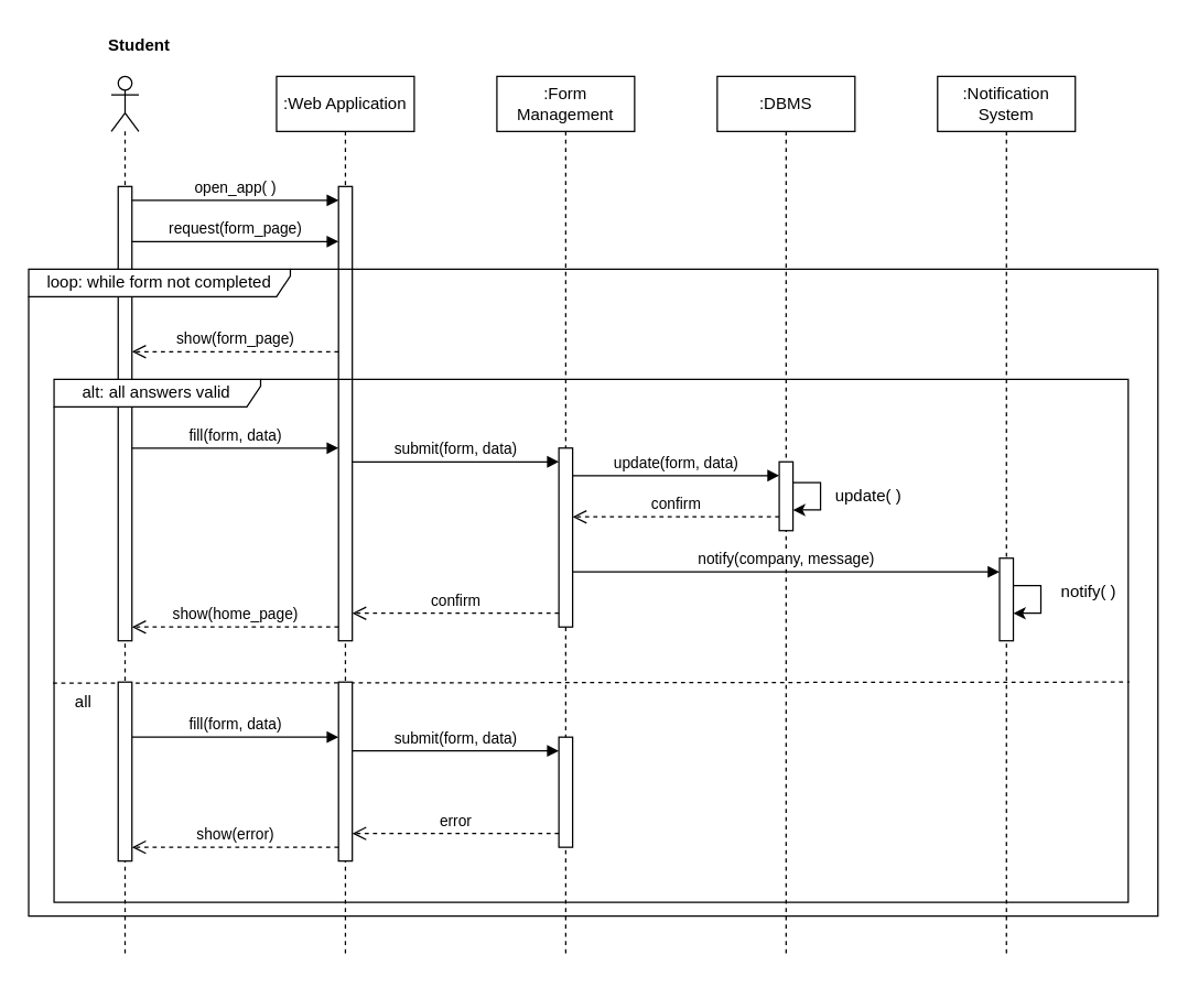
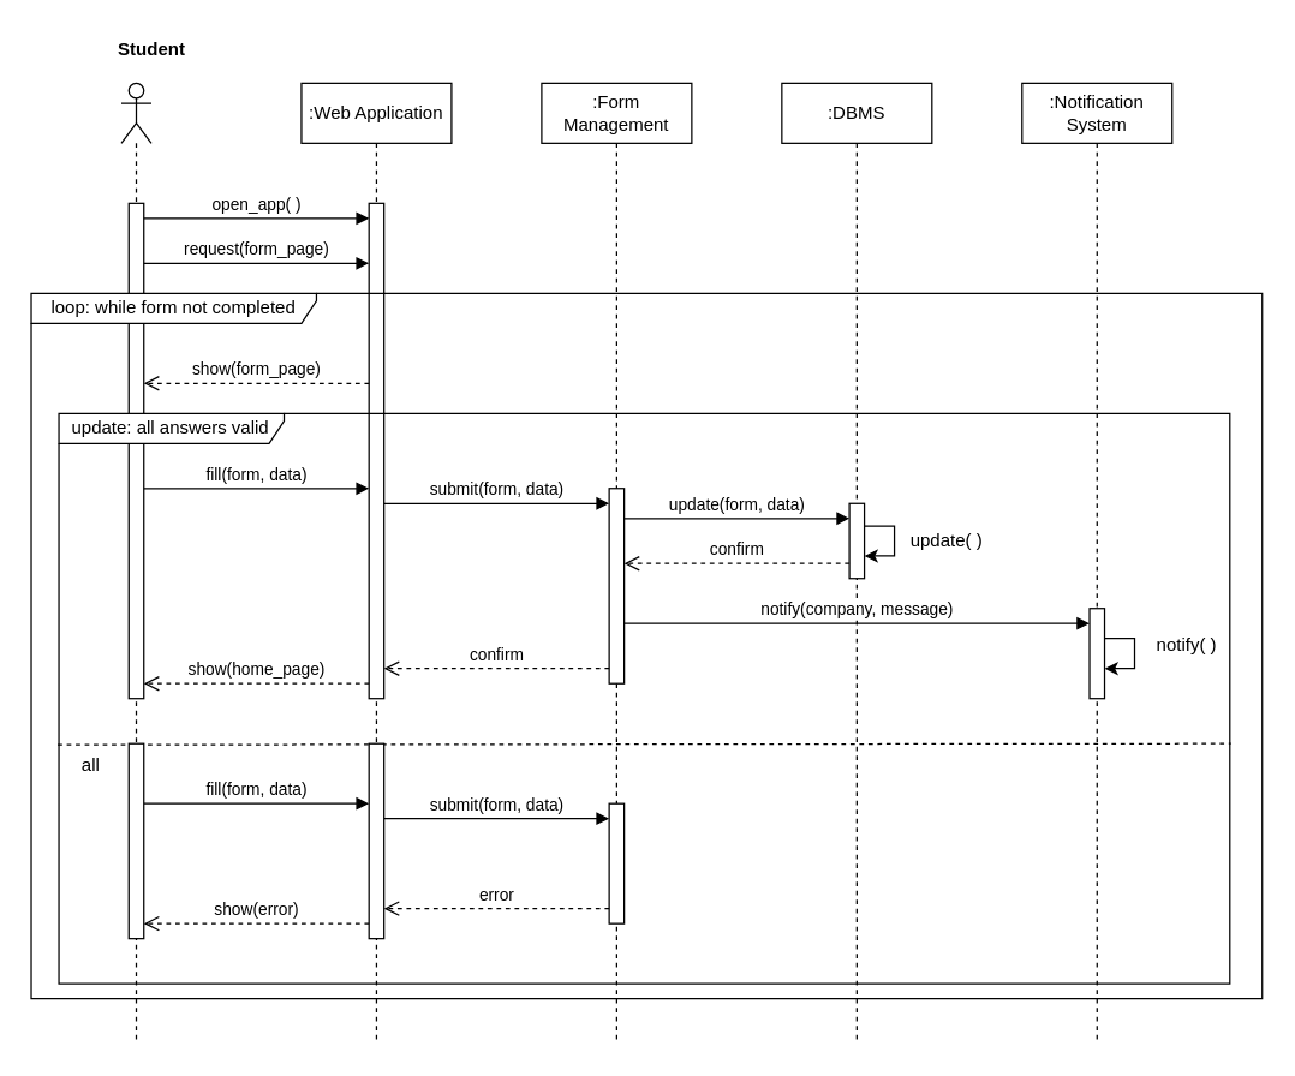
- <mxCell id="28" value="alt: all answers valid" style="shape=umlFrame;whiteSpace=wrap;html=1;pointerEvents=0;width=150;height=20;" parent="1" vertex="1"><mxGeometry x="38.44" y="275" width="780" height="380" as="geometry" /></mxCell>
+ <mxCell id="28" value="update: all answers valid" style="shape=umlFrame;whiteSpace=wrap;html=1;pointerEvents=0;width=150;height=20;" parent="1" vertex="1"><mxGeometry x="38.44" y="275" width="780" height="380" as="geometry" /></mxCell>
